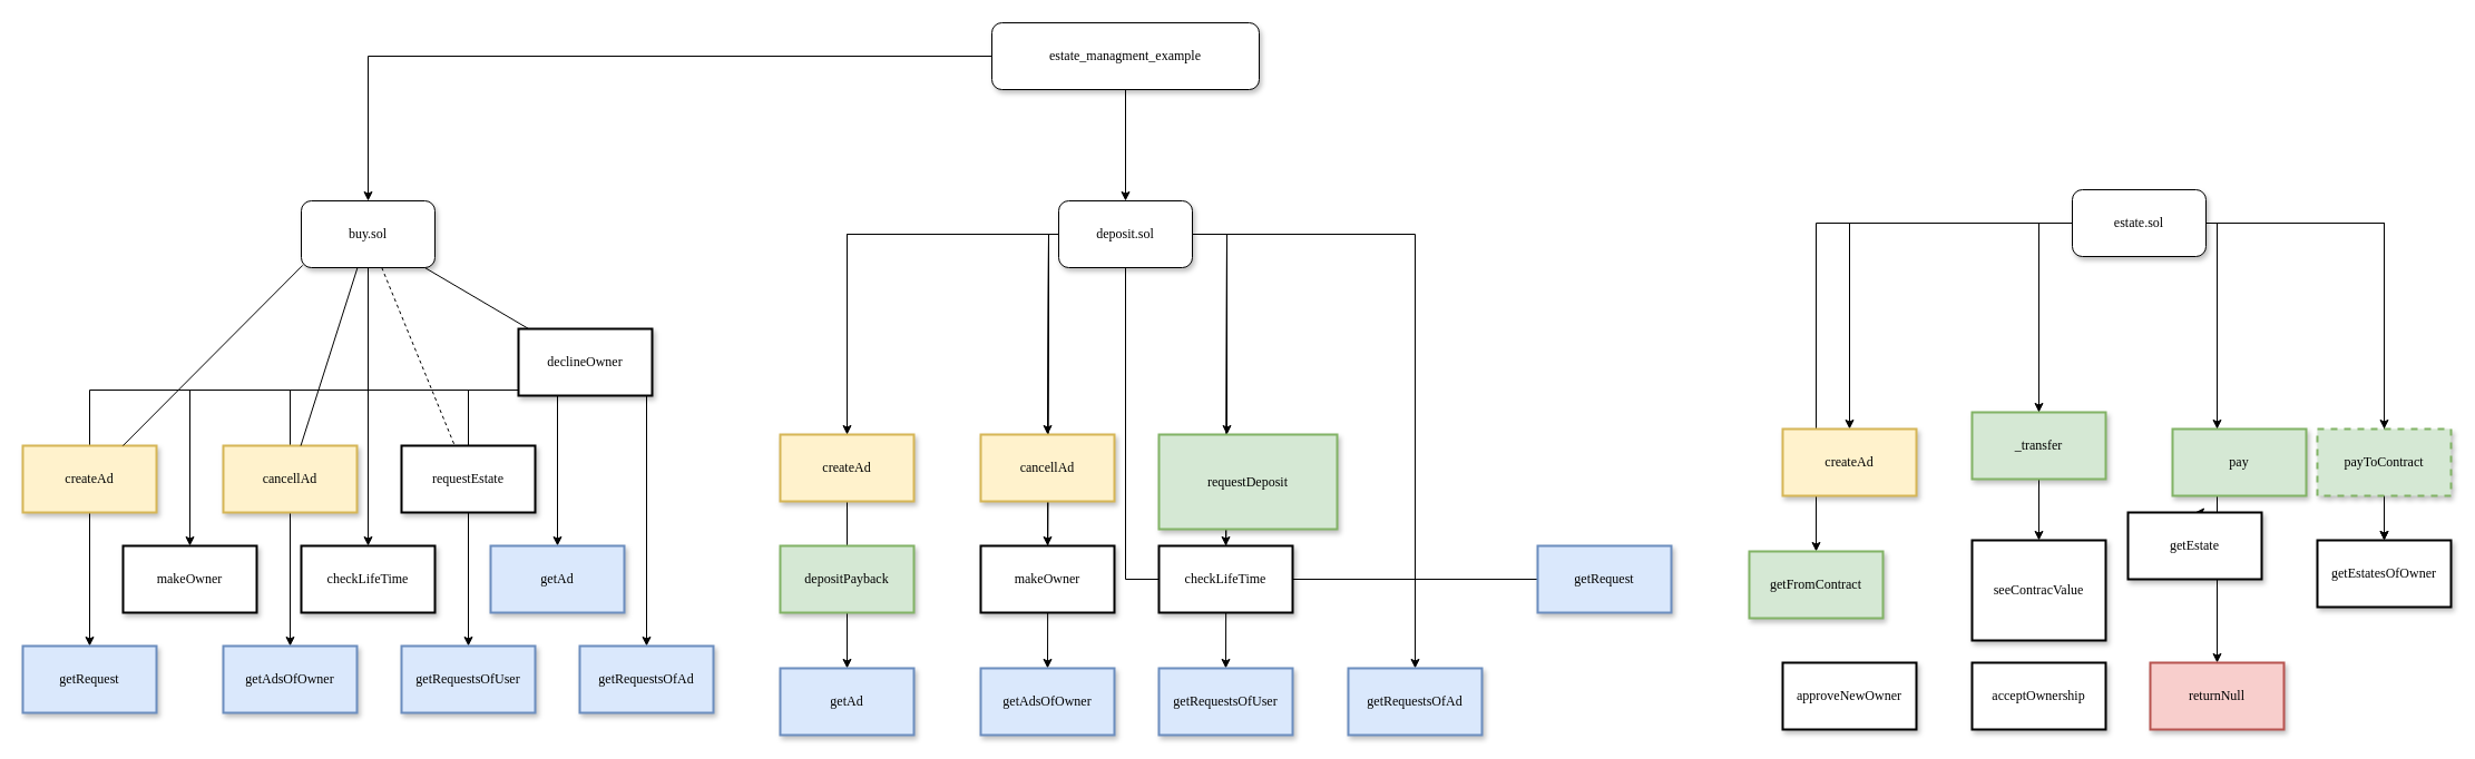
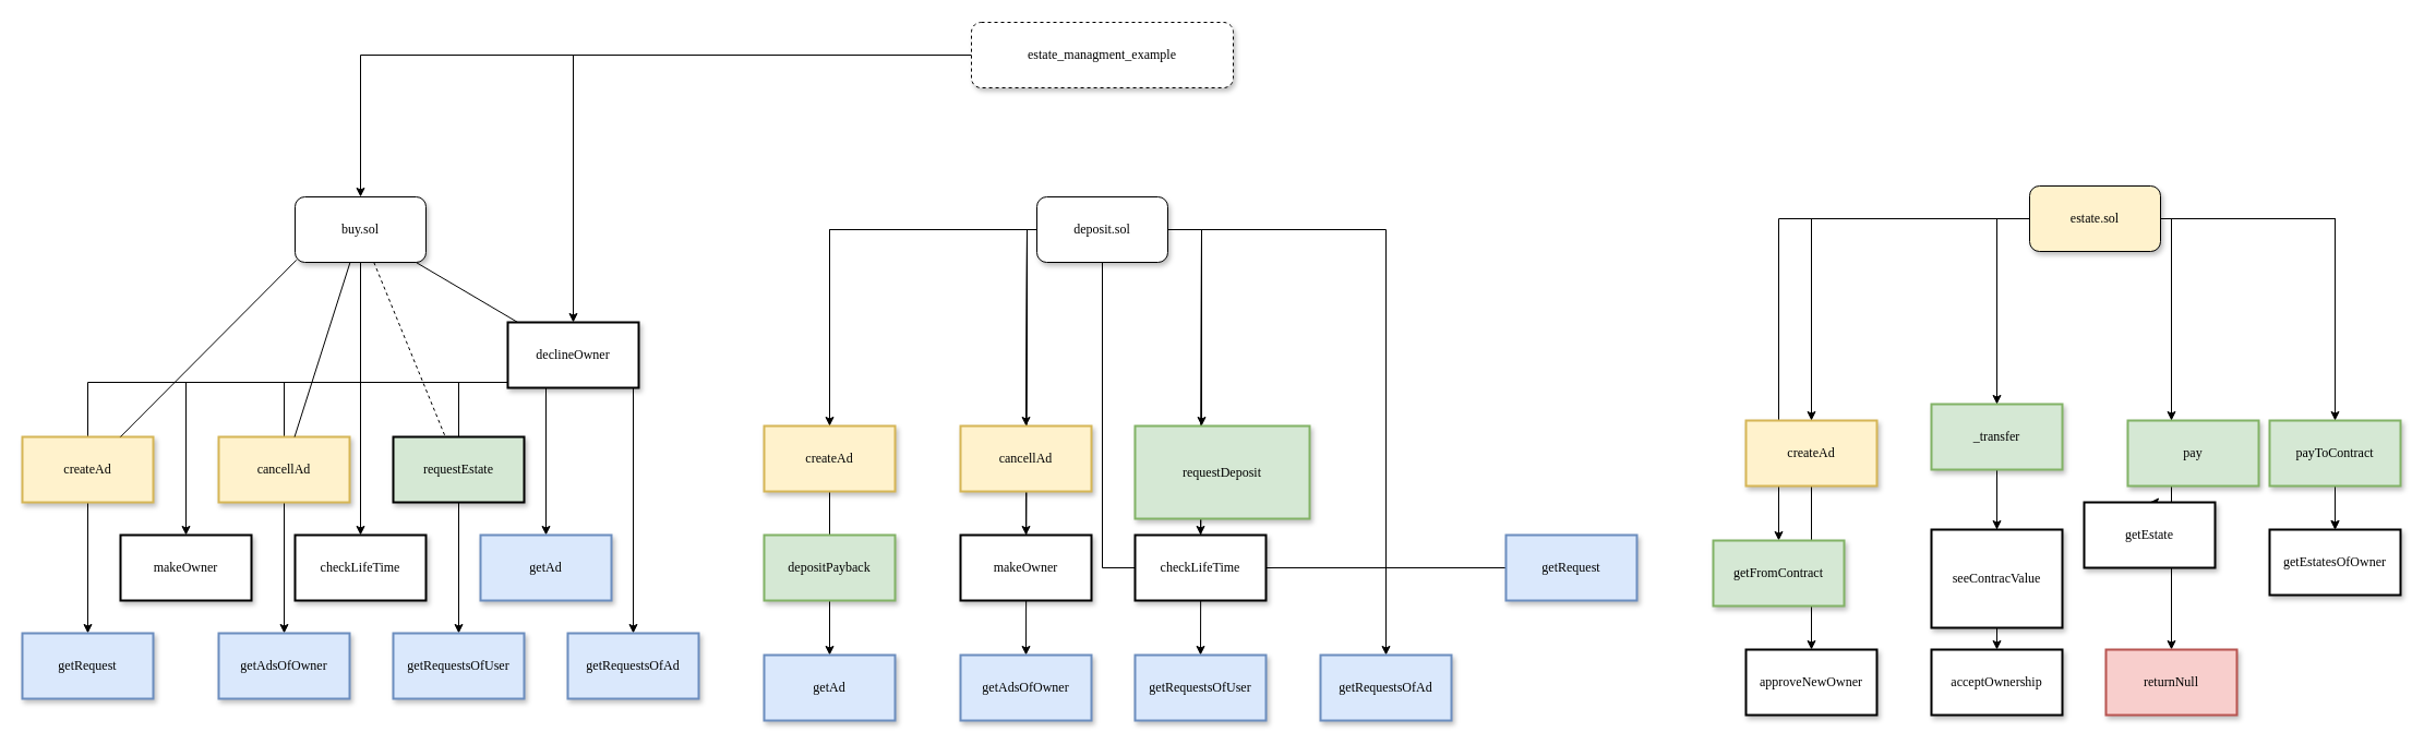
- <mxCell id="4" value="estate_managment_example&lt;br&gt;" style="whiteSpace=wrap;html=1;rounded=1;shadow=1;labelBackgroundColor=none;strokeColor=#000000;strokeWidth=1;fillColor=#ffffff;fontFamily=Verdana;fontSize=12;fontColor=#000000;align=center;" parent="1" vertex="1"><mxGeometry x="890" y="20" width="240" height="60" as="geometry" /></mxCell>
+ <mxCell id="4" value="estate_managment_example&lt;br&gt;" style="whiteSpace=wrap;html=1;rounded=1;shadow=1;labelBackgroundColor=none;strokeColor=#000000;strokeWidth=1;fillColor=#ffffff;fontFamily=Verdana;fontSize=12;fontColor=#000000;align=center;dashed=1;" parent="1" vertex="1"><mxGeometry x="890" y="20" width="240" height="60" as="geometry" /></mxCell>
- <mxCell id="3" style="edgeStyle=orthogonalEdgeStyle;rounded=0;orthogonalLoop=1;jettySize=auto;html=1;entryX=0.5;entryY=0;entryDx=0;entryDy=0;" parent="1" source="4" target="23" edge="1"><mxGeometry relative="1" as="geometry" /></mxCell>
+ <mxCell id="3" style="edgeStyle=orthogonalEdgeStyle;rounded=0;orthogonalLoop=1;jettySize=auto;html=1;" parent="1" source="4" target="27" edge="1"><mxGeometry relative="1" as="geometry" /></mxCell>
- <mxCell id="44" value="estate.sol" style="whiteSpace=wrap;html=1;rounded=1;shadow=1;labelBackgroundColor=none;strokeColor=#000000;strokeWidth=1;fillColor=#ffffff;fontFamily=Verdana;fontSize=12;fontColor=#000000;align=center;" parent="1" vertex="1"><mxGeometry x="1860" y="170" width="120" height="60" as="geometry" /></mxCell>
+ <mxCell id="44" value="estate.sol" style="whiteSpace=wrap;html=1;rounded=1;shadow=1;labelBackgroundColor=none;strokeColor=#000000;strokeWidth=1;fillColor=#fff2cc;fontFamily=Verdana;fontSize=12;fontColor=#000000;align=center;" parent="1" vertex="1"><mxGeometry x="1860" y="170" width="120" height="60" as="geometry" /></mxCell>
- <mxCell id="66" value="payToContract" style="whiteSpace=wrap;html=1;rounded=0;shadow=1;labelBackgroundColor=none;strokeColor=#82b366;strokeWidth=2;fillColor=#d5e8d4;fontFamily=Verdana;fontSize=12;align=center;dashed=1;" parent="1" vertex="1"><mxGeometry x="2080" y="385" width="120" height="60" as="geometry" /></mxCell>
+ <mxCell id="66" value="payToContract" style="whiteSpace=wrap;html=1;rounded=0;shadow=1;labelBackgroundColor=none;strokeColor=#82b366;strokeWidth=2;fillColor=#d5e8d4;fontFamily=Verdana;fontSize=12;align=center;" parent="1" vertex="1"><mxGeometry x="2080" y="385" width="120" height="60" as="geometry" /></mxCell>
- <mxCell id="26" value="&lt;span&gt;requestEstate&lt;/span&gt;&lt;br&gt;" style="whiteSpace=wrap;html=1;rounded=0;shadow=1;labelBackgroundColor=none;strokeColor=#000000;strokeWidth=2;fillColor=#ffffff;fontFamily=Verdana;fontSize=12;fontColor=#000000;align=center;" parent="1" vertex="1"><mxGeometry x="360" y="400" width="120" height="60" as="geometry" /></mxCell>
+ <mxCell id="26" value="&lt;span&gt;requestEstate&lt;/span&gt;&lt;br&gt;" style="whiteSpace=wrap;html=1;rounded=0;shadow=1;labelBackgroundColor=none;strokeColor=#000000;strokeWidth=2;fillColor=#d5e8d4;fontFamily=Verdana;fontSize=12;fontColor=#000000;align=center;" parent="1" vertex="1"><mxGeometry x="360" y="400" width="120" height="60" as="geometry" /></mxCell>
+ <mxCell id="40" style="edgeStyle=orthogonalEdgeStyle;rounded=0;orthogonalLoop=1;jettySize=auto;html=1;entryX=0.5;entryY=0;entryDx=0;entryDy=0;" parent="1" source="44" target="71" edge="1"><mxGeometry relative="1" as="geometry" /></mxCell>
+ <mxCell id="41" style="edgeStyle=orthogonalEdgeStyle;rounded=0;orthogonalLoop=1;jettySize=auto;html=1;entryX=0.5;entryY=0;entryDx=0;entryDy=0;" parent="1" source="44" target="72" edge="1"><mxGeometry relative="1" as="geometry"><Array as="points"><mxPoint x="1830" y="200" /></Array></mxGeometry></mxCell>
